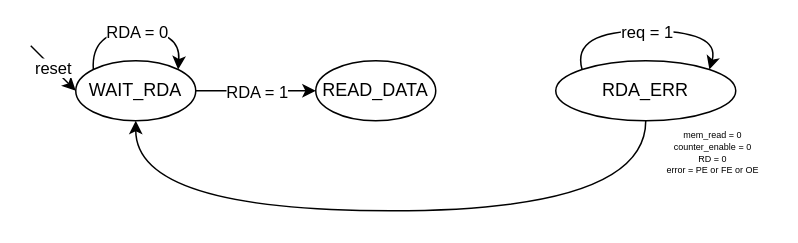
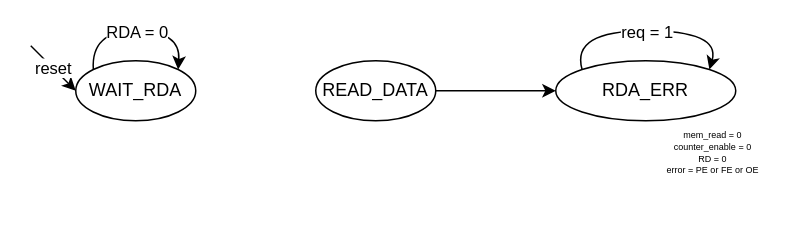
- <mxCell id="2" value="" style="edgeStyle=orthogonalEdgeStyle;rounded=0;orthogonalLoop=1;jettySize=auto;html=1;" parent="1" source="4" target="6" edge="1"><mxGeometry relative="1" as="geometry" /></mxCell>
- <mxCell id="3" value="RDA = 1" style="edgeLabel;html=1;align=center;verticalAlign=middle;resizable=0;points=[];" parent="2" vertex="1" connectable="0"><mxGeometry relative="1" as="geometry"><mxPoint as="offset" /></mxGeometry></mxCell>
+ <mxCell id="5" value="" style="edgeStyle=orthogonalEdgeStyle;rounded=0;orthogonalLoop=1;jettySize=auto;html=1;" parent="1" source="6" target="7" edge="1"><mxGeometry relative="1" as="geometry" /></mxCell>
- <mxCell id="8" style="edgeStyle=orthogonalEdgeStyle;rounded=0;orthogonalLoop=1;jettySize=auto;html=1;exitX=0.5;exitY=1;exitDx=0;exitDy=0;entryX=0.5;entryY=1;entryDx=0;entryDy=0;curved=1;" parent="1" source="7" target="4" edge="1"><mxGeometry relative="1" as="geometry"><mxPoint x="230" y="180" as="sourcePoint" /><Array as="points"><mxPoint x="430" y="140" /><mxPoint x="90" y="140" /></Array></mxGeometry></mxCell>
